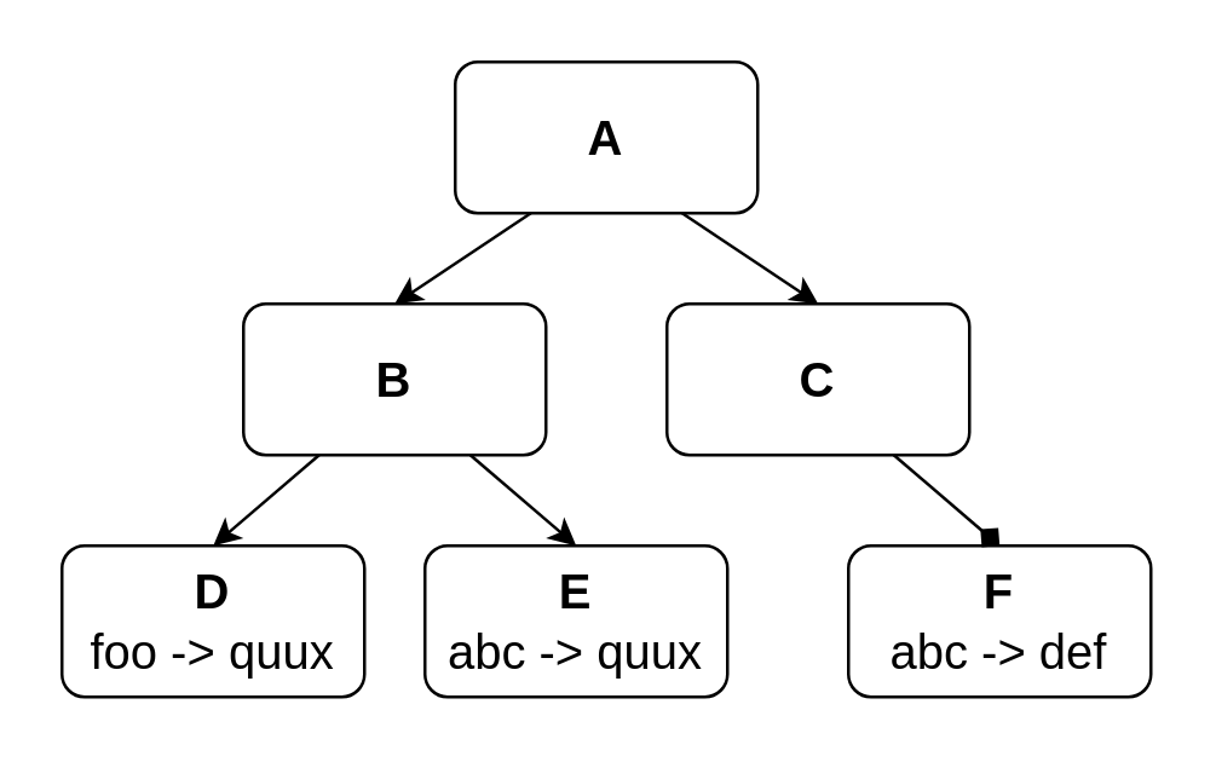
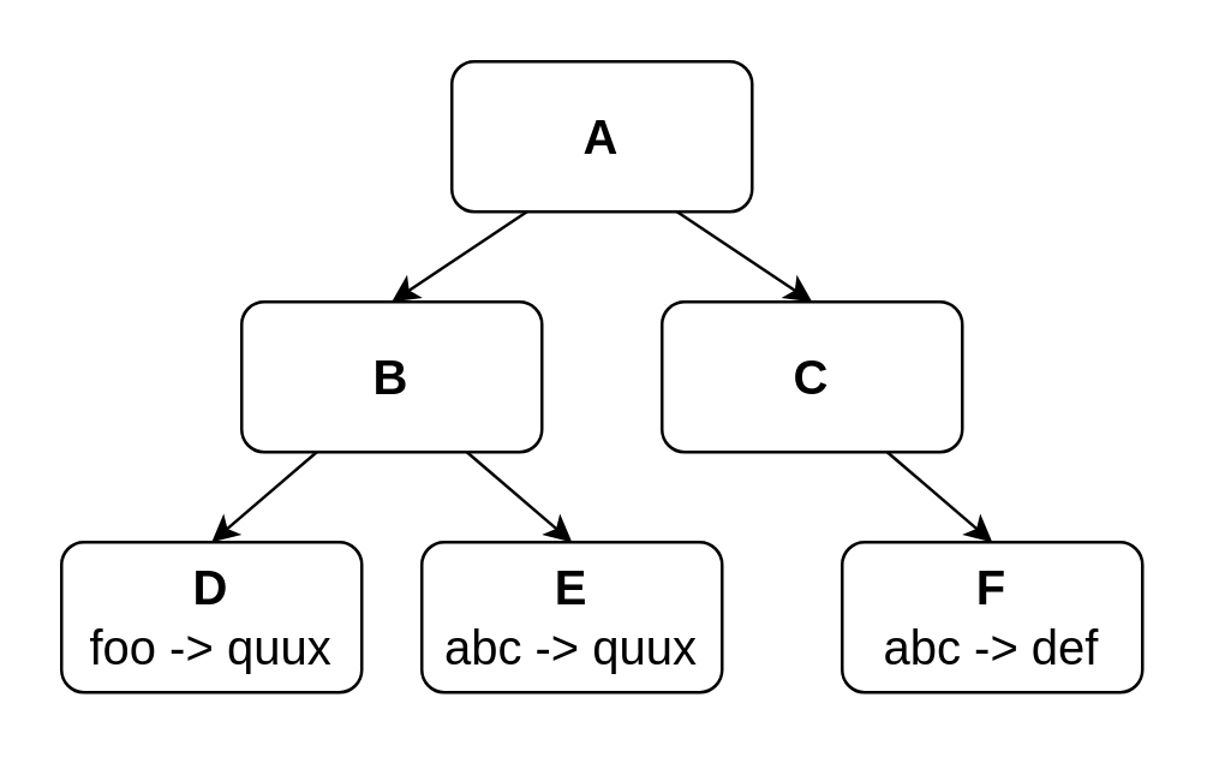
- <mxCell id="12" value="" style="endArrow=diamond;html=1;rounded=0;exitX=0.75;exitY=1;exitDx=0;exitDy=0;entryX=0.5;entryY=0;entryDx=0;entryDy=0;" edge="1" parent="1" source="4" target="7"><mxGeometry width="50" height="50" relative="1" as="geometry"><mxPoint x="280" y="310" as="sourcePoint" /><mxPoint x="250" y="360" as="targetPoint" /></mxGeometry></mxCell>
+ <mxCell id="12" value="" style="endArrow=classic;html=1;rounded=0;exitX=0.75;exitY=1;exitDx=0;exitDy=0;entryX=0.5;entryY=0;entryDx=0;entryDy=0;" edge="1" parent="1" source="4" target="7"><mxGeometry width="50" height="50" relative="1" as="geometry"><mxPoint x="280" y="310" as="sourcePoint" /><mxPoint x="250" y="360" as="targetPoint" /></mxGeometry></mxCell>
